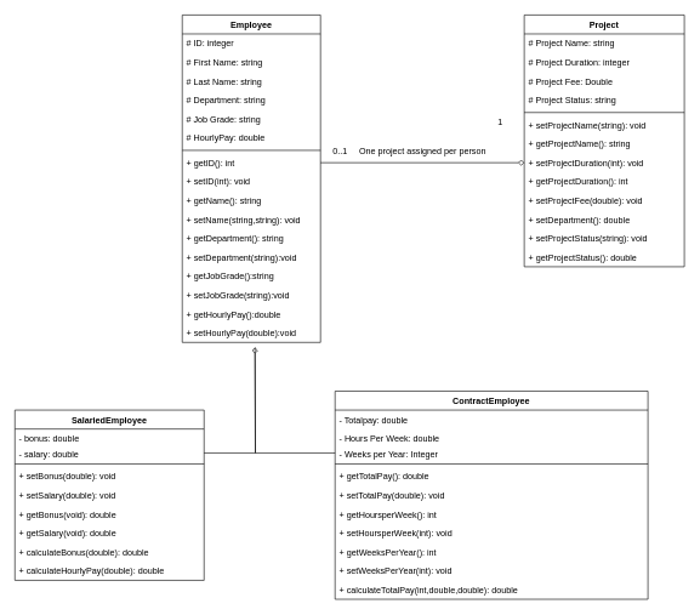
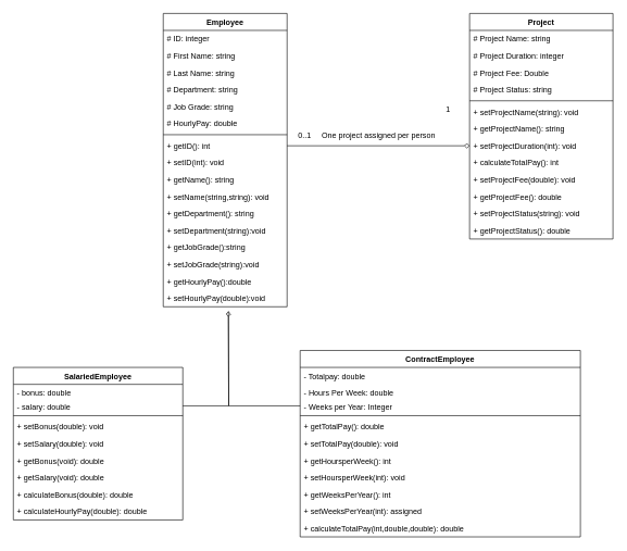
- <mxCell id="21" value="+ getProjectDuration(): int" style="text;strokeColor=none;fillColor=none;align=left;verticalAlign=top;spacingLeft=4;spacingRight=4;overflow=hidden;rotatable=0;points=[[0,0.5],[1,0.5]];portConstraint=eastwest;" vertex="1" parent="12"><mxGeometry y="216" width="220" height="26" as="geometry" /></mxCell>
+ <mxCell id="21" value="+ calculateTotalPay(): int" style="text;strokeColor=none;fillColor=none;align=left;verticalAlign=top;spacingLeft=4;spacingRight=4;overflow=hidden;rotatable=0;points=[[0,0.5],[1,0.5]];portConstraint=eastwest;" vertex="1" parent="12"><mxGeometry y="216" width="220" height="26" as="geometry" /></mxCell>
- <mxCell id="23" value="+ setDepartment(): double" style="text;strokeColor=none;fillColor=none;align=left;verticalAlign=top;spacingLeft=4;spacingRight=4;overflow=hidden;rotatable=0;points=[[0,0.5],[1,0.5]];portConstraint=eastwest;" vertex="1" parent="12"><mxGeometry y="268" width="220" height="26" as="geometry" /></mxCell>
+ <mxCell id="23" value="+ getProjectFee(): double" style="text;strokeColor=none;fillColor=none;align=left;verticalAlign=top;spacingLeft=4;spacingRight=4;overflow=hidden;rotatable=0;points=[[0,0.5],[1,0.5]];portConstraint=eastwest;" vertex="1" parent="12"><mxGeometry y="268" width="220" height="26" as="geometry" /></mxCell>
- <mxCell id="54" value="+ setWeeksPerYear(int): void" style="text;strokeColor=none;fillColor=none;align=left;verticalAlign=top;spacingLeft=4;spacingRight=4;overflow=hidden;rotatable=0;points=[[0,0.5],[1,0.5]];portConstraint=eastwest;" vertex="1" parent="44"><mxGeometry y="234" width="430" height="26" as="geometry" /></mxCell>
+ <mxCell id="54" value="+ setWeeksPerYear(int): assigned" style="text;strokeColor=none;fillColor=none;align=left;verticalAlign=top;spacingLeft=4;spacingRight=4;overflow=hidden;rotatable=0;points=[[0,0.5],[1,0.5]];portConstraint=eastwest;" vertex="1" parent="44"><mxGeometry y="234" width="430" height="26" as="geometry" /></mxCell>
